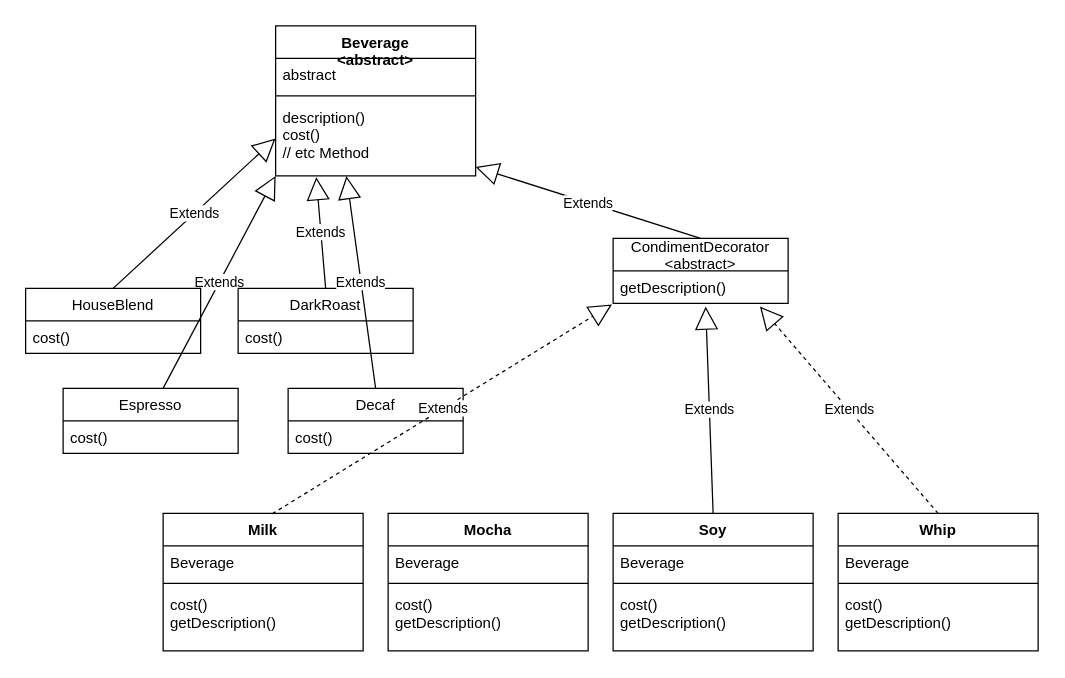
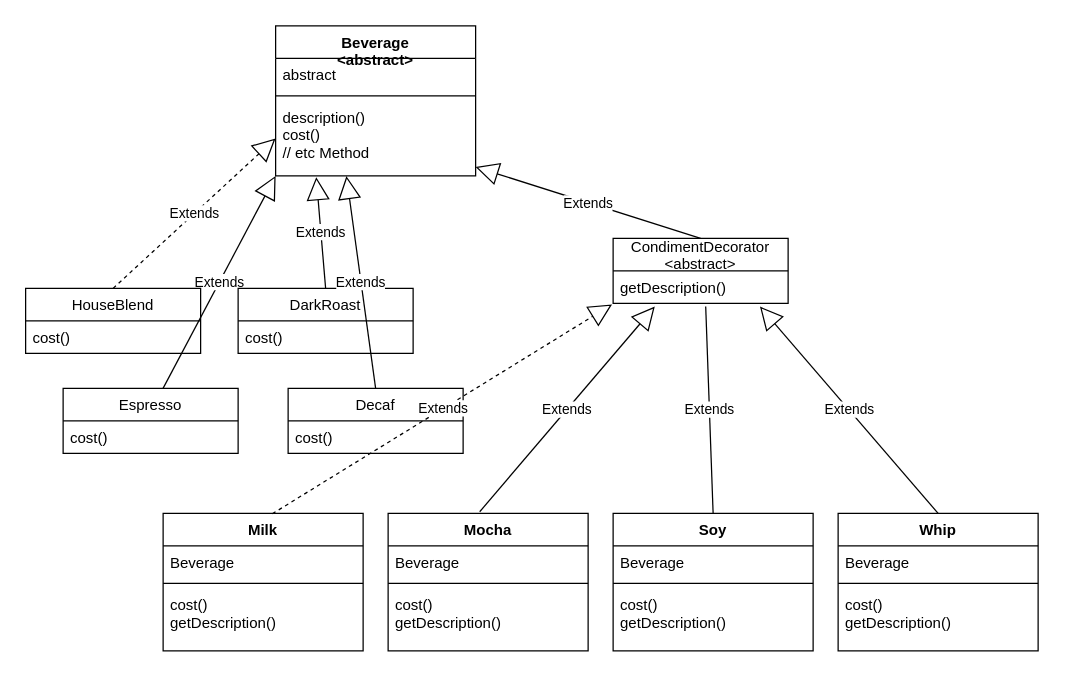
- <mxCell id="15" value="Extends" style="endArrow=block;endSize=16;endFill=0;html=1;rounded=0;exitX=0.5;exitY=0;exitDx=0;exitDy=0;entryX=0;entryY=0.5;entryDx=0;entryDy=0;" edge="1" parent="1" source="7" target="6"><mxGeometry width="160" relative="1" as="geometry"><mxPoint x="350" y="240" as="sourcePoint" /><mxPoint x="510" y="240" as="targetPoint" /></mxGeometry></mxCell>
+ <mxCell id="15" value="Extends" style="endArrow=block;endSize=16;endFill=0;html=1;rounded=0;exitX=0.5;exitY=0;exitDx=0;exitDy=0;entryX=0;entryY=0.5;entryDx=0;entryDy=0;dashed=1;" edge="1" parent="1" source="7" target="6"><mxGeometry width="160" relative="1" as="geometry"><mxPoint x="350" y="240" as="sourcePoint" /><mxPoint x="510" y="240" as="targetPoint" /></mxGeometry></mxCell>
- <mxCell id="39" value="Extends" style="endArrow=block;endSize=16;endFill=0;html=1;rounded=0;entryX=0.529;entryY=1.097;entryDx=0;entryDy=0;entryPerimeter=0;exitX=0.5;exitY=0;exitDx=0;exitDy=0;" edge="1" parent="1" source="28" target="19"><mxGeometry width="160" relative="1" as="geometry"><mxPoint x="350" y="240" as="sourcePoint" /><mxPoint x="510" y="240" as="targetPoint" /></mxGeometry></mxCell>
+ <mxCell id="39" value="Extends" style="endArrow=none;endSize=16;endFill=0;html=1;rounded=0;entryX=0.529;entryY=1.097;entryDx=0;entryDy=0;entryPerimeter=0;exitX=0.5;exitY=0;exitDx=0;exitDy=0;" edge="1" parent="1" source="28" target="19"><mxGeometry width="160" relative="1" as="geometry"><mxPoint x="350" y="240" as="sourcePoint" /><mxPoint x="510" y="240" as="targetPoint" /></mxGeometry></mxCell>
+ <mxCell id="38" value="Extends" style="endArrow=block;endSize=16;endFill=0;html=1;rounded=0;exitX=0.458;exitY=-0.012;exitDx=0;exitDy=0;exitPerimeter=0;entryX=0.238;entryY=1.097;entryDx=0;entryDy=0;entryPerimeter=0;" edge="1" parent="1" source="24" target="19"><mxGeometry width="160" relative="1" as="geometry"><mxPoint x="350" y="240" as="sourcePoint" /><mxPoint x="510" y="240" as="targetPoint" /></mxGeometry></mxCell>
- <mxCell id="40" value="Extends" style="endArrow=block;endSize=16;endFill=0;html=1;rounded=0;entryX=0.839;entryY=1.097;entryDx=0;entryDy=0;entryPerimeter=0;exitX=0.5;exitY=0;exitDx=0;exitDy=0;dashed=1;" edge="1" parent="1" source="32" target="19"><mxGeometry width="160" relative="1" as="geometry"><mxPoint x="350" y="240" as="sourcePoint" /><mxPoint x="510" y="240" as="targetPoint" /></mxGeometry></mxCell>
+ <mxCell id="40" value="Extends" style="endArrow=block;endSize=16;endFill=0;html=1;rounded=0;entryX=0.839;entryY=1.097;entryDx=0;entryDy=0;entryPerimeter=0;exitX=0.5;exitY=0;exitDx=0;exitDy=0;" edge="1" parent="1" source="32" target="19"><mxGeometry width="160" relative="1" as="geometry"><mxPoint x="350" y="240" as="sourcePoint" /><mxPoint x="510" y="240" as="targetPoint" /></mxGeometry></mxCell>
